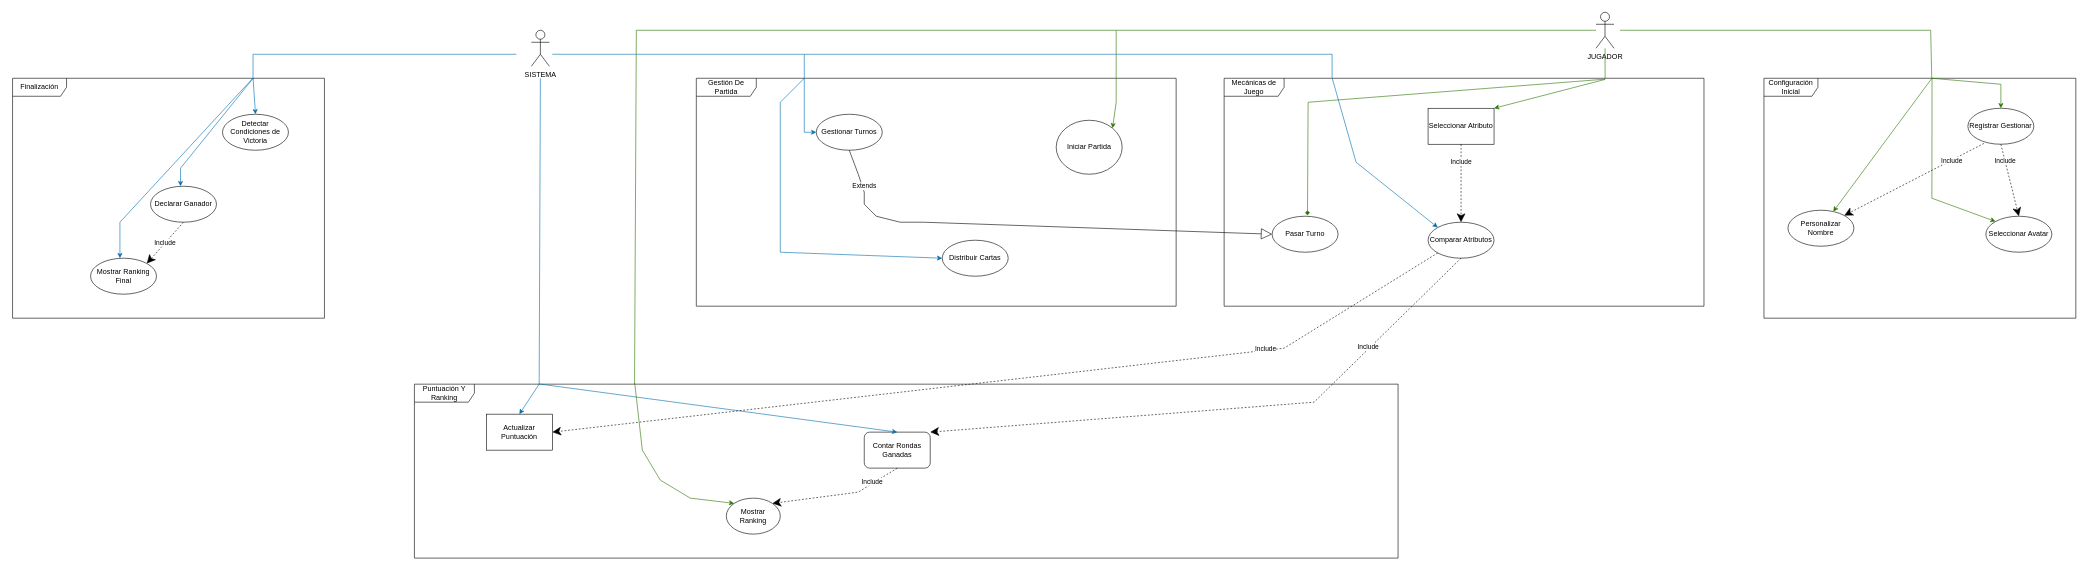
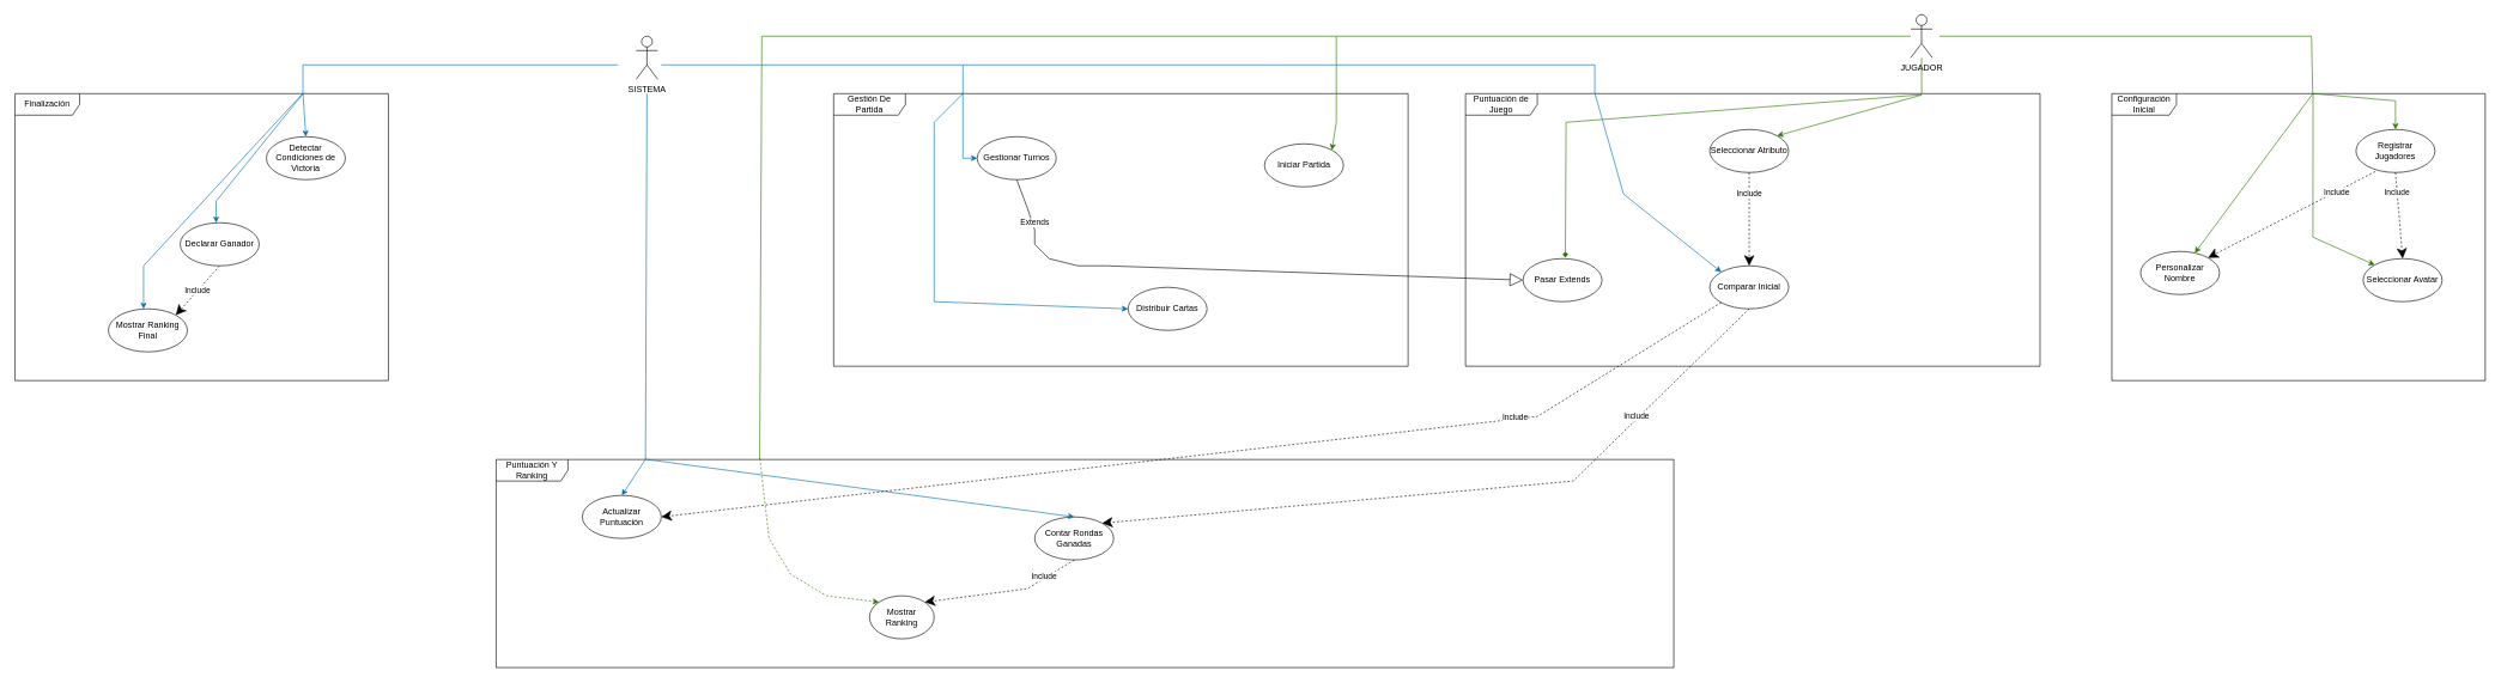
- <mxCell id="19" value="Mecánicas de Juego" style="shape=umlFrame;whiteSpace=wrap;html=1;pointerEvents=0;width=100;height=30;" vertex="1" parent="1"><mxGeometry x="2040" y="130" width="800" height="380" as="geometry" /></mxCell>
+ <mxCell id="19" value="Puntuación de Juego" style="shape=umlFrame;whiteSpace=wrap;html=1;pointerEvents=0;width=100;height=30;" vertex="1" parent="1"><mxGeometry x="2040" y="130" width="800" height="380" as="geometry" /></mxCell>
- <mxCell id="20" value="Seleccionar Atributo" style="whiteSpace=wrap;html=1;rounded=0;" vertex="1" parent="1"><mxGeometry x="2380" y="180" width="110" height="60" as="geometry" /></mxCell>
+ <mxCell id="20" value="Seleccionar Atributo" style="ellipse;whiteSpace=wrap;html=1;" vertex="1" parent="1"><mxGeometry x="2380" y="180" width="110" height="60" as="geometry" /></mxCell>
- <mxCell id="36" value="Registrar Gestionar" style="ellipse;whiteSpace=wrap;html=1;" vertex="1" parent="1"><mxGeometry x="3280" y="180" width="110" height="60" as="geometry" /></mxCell>
+ <mxCell id="36" value="Registrar Jugadores" style="ellipse;whiteSpace=wrap;html=1;" vertex="1" parent="1"><mxGeometry x="3280" y="180" width="110" height="60" as="geometry" /></mxCell>
- <mxCell id="16" value="Iniciar Partida" style="ellipse;whiteSpace=wrap;html=1;" vertex="1" parent="1"><mxGeometry x="1760" y="200" width="110" height="90" as="geometry" /></mxCell>
+ <mxCell id="16" value="Iniciar Partida" style="ellipse;whiteSpace=wrap;html=1;" vertex="1" parent="1"><mxGeometry x="1760" y="200" width="110" height="60" as="geometry" /></mxCell>
- <mxCell id="22" value="Pasar Turno" style="ellipse;whiteSpace=wrap;html=1;" vertex="1" parent="1"><mxGeometry x="2120" y="360" width="110" height="60" as="geometry" /></mxCell>
+ <mxCell id="22" value="Pasar Extends" style="ellipse;whiteSpace=wrap;html=1;" vertex="1" parent="1"><mxGeometry x="2120" y="360" width="110" height="60" as="geometry" /></mxCell>
- <mxCell id="35" value="Seleccionar Avatar" style="ellipse;whiteSpace=wrap;html=1;" vertex="1" parent="1"><mxGeometry x="3310" y="360" width="110" height="60" as="geometry" /></mxCell>
+ <mxCell id="35" value="Seleccionar Avatar" style="ellipse;whiteSpace=wrap;html=1;" vertex="1" parent="1"><mxGeometry x="3290" y="360" width="110" height="60" as="geometry" /></mxCell>
- <mxCell id="24" value="Comparar Atributos" style="ellipse;whiteSpace=wrap;html=1;" vertex="1" parent="1"><mxGeometry x="2380" y="370" width="110" height="60" as="geometry" /></mxCell>
+ <mxCell id="24" value="Comparar Inicial" style="ellipse;whiteSpace=wrap;html=1;" vertex="1" parent="1"><mxGeometry x="2380" y="370" width="110" height="60" as="geometry" /></mxCell>
- <mxCell id="44" value="Actualizar Puntuación" style="whiteSpace=wrap;html=1;rounded=0;" vertex="1" parent="1"><mxGeometry x="810" y="690" width="110" height="60" as="geometry" /></mxCell>
+ <mxCell id="44" value="Actualizar Puntuación" style="ellipse;whiteSpace=wrap;html=1;" vertex="1" parent="1"><mxGeometry x="810" y="690" width="110" height="60" as="geometry" /></mxCell>
- <mxCell id="47" value="Contar Rondas Ganadas" style="whiteSpace=wrap;html=1;rounded=1;" vertex="1" parent="1"><mxGeometry x="1440" y="720" width="110" height="60" as="geometry" /></mxCell>
+ <mxCell id="47" value="Contar Rondas Ganadas" style="ellipse;whiteSpace=wrap;html=1;" vertex="1" parent="1"><mxGeometry x="1440" y="720" width="110" height="60" as="geometry" /></mxCell>
- <mxCell id="54" value="" style="endArrow=classic;html=1;rounded=0;entryX=0;entryY=0;entryDx=0;entryDy=0;fillColor=#60a917;strokeColor=#2D7600;exitX=0.224;exitY=-0.004;exitDx=0;exitDy=0;exitPerimeter=0;" edge="1" parent="1" source="6" target="50"><mxGeometry width="50" height="50" relative="1" as="geometry"><mxPoint x="1093" y="700" as="sourcePoint" /><mxPoint x="1060" y="751" as="targetPoint" /><Array as="points"><mxPoint x="1070" y="750" /><mxPoint x="1100" y="800" /><mxPoint x="1150" y="830" /></Array></mxGeometry></mxCell>
+ <mxCell id="54" value="" style="endArrow=classic;html=1;rounded=0;entryX=0;entryY=0;entryDx=0;entryDy=0;fillColor=#60a917;strokeColor=#2D7600;exitX=0.224;exitY=-0.004;exitDx=0;exitDy=0;exitPerimeter=0;dashed=1;" edge="1" parent="1" source="6" target="50"><mxGeometry width="50" height="50" relative="1" as="geometry"><mxPoint x="1093" y="700" as="sourcePoint" /><mxPoint x="1060" y="751" as="targetPoint" /><Array as="points"><mxPoint x="1070" y="750" /><mxPoint x="1100" y="800" /><mxPoint x="1150" y="830" /></Array></mxGeometry></mxCell>
